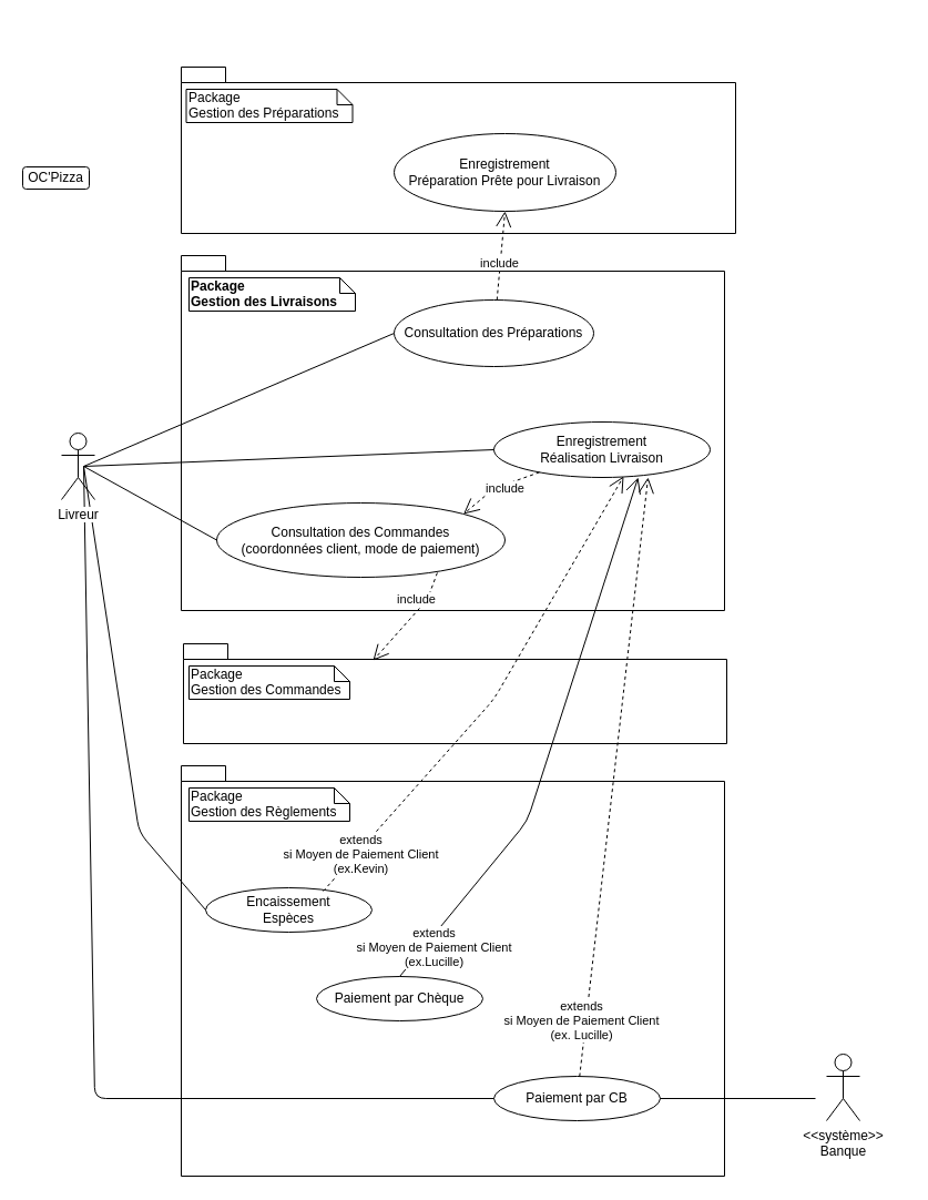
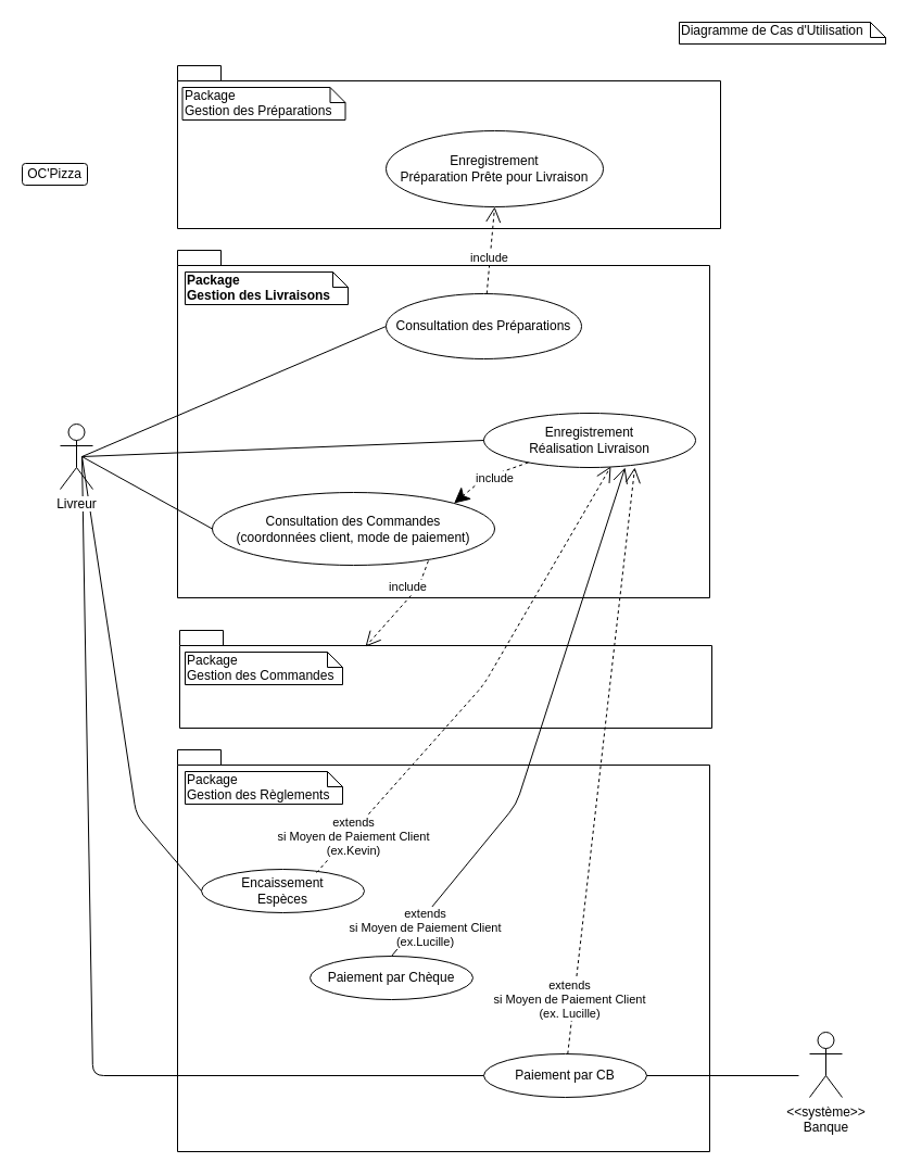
+ <mxCell id="6" value="Diagramme de Cas d'Utilisation" style="shape=note;whiteSpace=wrap;html=1;size=14;verticalAlign=top;align=left;spacingTop=-6;" parent="1" vertex="1"><mxGeometry x="625" y="20" width="190" height="20" as="geometry" /></mxCell>
- <mxCell id="23" value="include" style="endArrow=open;endSize=12;dashed=1;html=1;entryX=1;entryY=0;entryDx=0;entryDy=0;" parent="1" source="14" target="18" edge="1"><mxGeometry x="0.098" y="10" width="160" relative="1" as="geometry"><mxPoint x="625" y="510" as="sourcePoint" /><mxPoint x="465" y="510" as="targetPoint" /><Array as="points"><mxPoint x="445" y="440" /></Array><mxPoint x="4" y="-8" as="offset" /></mxGeometry></mxCell>
+ <mxCell id="23" value="include" style="endArrow=classic;endSize=12;dashed=1;html=1;entryX=1;entryY=0;entryDx=0;entryDy=0;" parent="1" source="14" target="18" edge="1"><mxGeometry x="0.098" y="10" width="160" relative="1" as="geometry"><mxPoint x="625" y="510" as="sourcePoint" /><mxPoint x="465" y="510" as="targetPoint" /><Array as="points"><mxPoint x="445" y="440" /></Array><mxPoint x="4" y="-8" as="offset" /></mxGeometry></mxCell>
